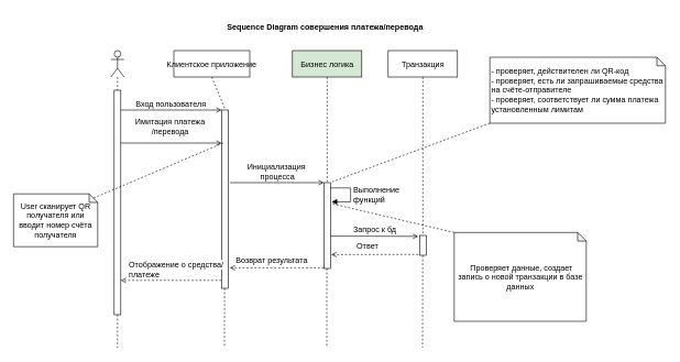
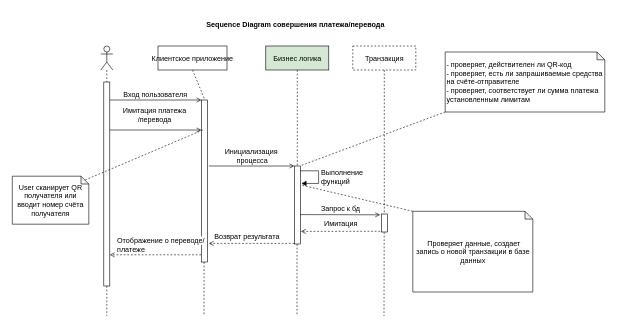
- <mxCell id="13" value="&lt;font style=&quot;font-size: 12px;&quot;&gt;Транзакция&lt;/font&gt;" style="html=1;fontSize=14;fillColor=#FFFFFF;" vertex="1" parent="1"><mxGeometry x="587.5" y="76" width="105" height="40" as="geometry" /></mxCell>
+ <mxCell id="13" value="&lt;font style=&quot;font-size: 12px;&quot;&gt;Транзакция&lt;/font&gt;" style="html=1;fontSize=14;fillColor=#FFFFFF;dashed=1;" vertex="1" parent="1"><mxGeometry x="587.5" y="76" width="105" height="40" as="geometry" /></mxCell>
- <mxCell id="18" value="&lt;span style=&quot;color: rgb(0, 0, 0); font-family: Helvetica; font-size: 12px; font-style: normal; font-variant-ligatures: normal; font-variant-caps: normal; font-weight: 400; letter-spacing: normal; orphans: 2; text-align: center; text-indent: 0px; text-transform: none; widows: 2; word-spacing: 0px; -webkit-text-stroke-width: 0px; background-color: rgb(255, 255, 255); text-decoration-thickness: initial; text-decoration-style: initial; text-decoration-color: initial; float: none; display: inline !important;&quot;&gt;Ответ&lt;/span&gt;" style="text;whiteSpace=wrap;html=1;fontSize=12;" vertex="1" parent="1"><mxGeometry x="537.5" y="359" width="100" height="40" as="geometry" /></mxCell>
+ <mxCell id="18" value="&lt;span style=&quot;color: rgb(0, 0, 0); font-family: Helvetica; font-size: 12px; font-style: normal; font-variant-ligatures: normal; font-variant-caps: normal; font-weight: 400; letter-spacing: normal; orphans: 2; text-align: center; text-indent: 0px; text-transform: none; widows: 2; word-spacing: 0px; -webkit-text-stroke-width: 0px; background-color: rgb(255, 255, 255); text-decoration-thickness: initial; text-decoration-style: initial; text-decoration-color: initial; float: none; display: inline !important;&quot;&gt;Имитация&lt;/span&gt;" style="text;whiteSpace=wrap;html=1;fontSize=12;" vertex="1" parent="1"><mxGeometry x="537.5" y="359" width="100" height="40" as="geometry" /></mxCell>
- <mxCell id="28" value="&lt;span style=&quot;color: rgb(0, 0, 0); font-family: Helvetica; font-size: 12px; font-style: normal; font-variant-ligatures: normal; font-variant-caps: normal; font-weight: 400; letter-spacing: normal; orphans: 2; text-align: center; text-indent: 0px; text-transform: none; widows: 2; word-spacing: 0px; -webkit-text-stroke-width: 0px; background-color: rgb(255, 255, 255); text-decoration-thickness: initial; text-decoration-style: initial; text-decoration-color: initial; float: none; display: inline !important;&quot;&gt;Отображение о средства/платеже&lt;/span&gt;" style="text;whiteSpace=wrap;html=1;fontSize=12;" vertex="1" parent="1"><mxGeometry x="192.5" y="386.75" width="150" height="40" as="geometry" /></mxCell>
+ <mxCell id="28" value="&lt;span style=&quot;color: rgb(0, 0, 0); font-family: Helvetica; font-size: 12px; font-style: normal; font-variant-ligatures: normal; font-variant-caps: normal; font-weight: 400; letter-spacing: normal; orphans: 2; text-align: center; text-indent: 0px; text-transform: none; widows: 2; word-spacing: 0px; -webkit-text-stroke-width: 0px; background-color: rgb(255, 255, 255); text-decoration-thickness: initial; text-decoration-style: initial; text-decoration-color: initial; float: none; display: inline !important;&quot;&gt;Отображение о переводе/платеже&lt;/span&gt;" style="text;whiteSpace=wrap;html=1;fontSize=12;" vertex="1" parent="1"><mxGeometry x="192.5" y="386.75" width="150" height="40" as="geometry" /></mxCell>
